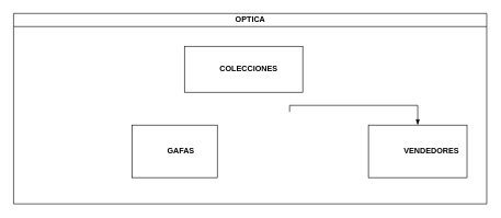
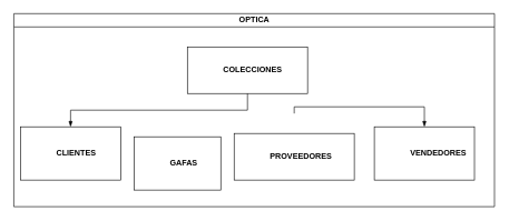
+ <mxCell id="4" value="" style="endArrow=blockThin;endFill=1;fontSize=11;edgeStyle=elbowEdgeStyle;elbow=vertical;rounded=0;" parent="2" source="3" target="5" edge="1"><mxGeometry relative="1" as="geometry" /></mxCell>
+ <mxCell id="5" value="CLIENTES" style="label;whiteSpace=wrap;html=1;rounded=0;glass=0;treeFolding=1;treeMoving=1;" parent="2" vertex="1"><mxGeometry x="10" y="170" width="150" height="80" as="geometry" /></mxCell>
- <mxCell id="6" value="GAFAS" style="label;whiteSpace=wrap;html=1;rounded=0;glass=0;treeFolding=1;treeMoving=1;" parent="2" vertex="1"><mxGeometry x="180" y="170" width="130" height="80" as="geometry" /></mxCell>
+ <mxCell id="6" value="GAFAS" style="label;whiteSpace=wrap;html=1;rounded=0;glass=0;treeFolding=1;treeMoving=1;" parent="2" vertex="1"><mxGeometry x="180" y="185" width="130" height="80" as="geometry" /></mxCell>
+ <mxCell id="9" value="PROVEEDORES" style="label;whiteSpace=wrap;html=1;rounded=0;glass=0;treeMoving=1;treeFolding=1;" vertex="1" parent="2"><mxGeometry x="330" y="180" width="180" height="70" as="geometry" /></mxCell>
